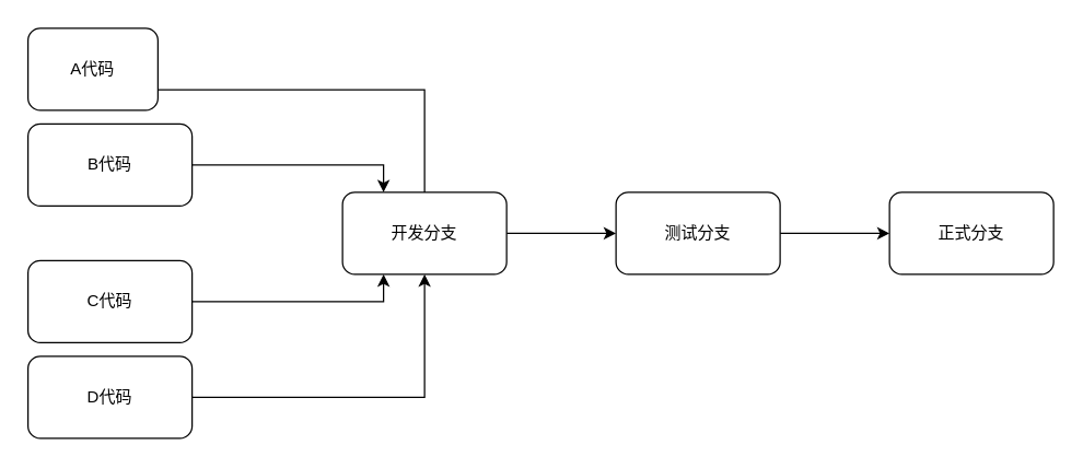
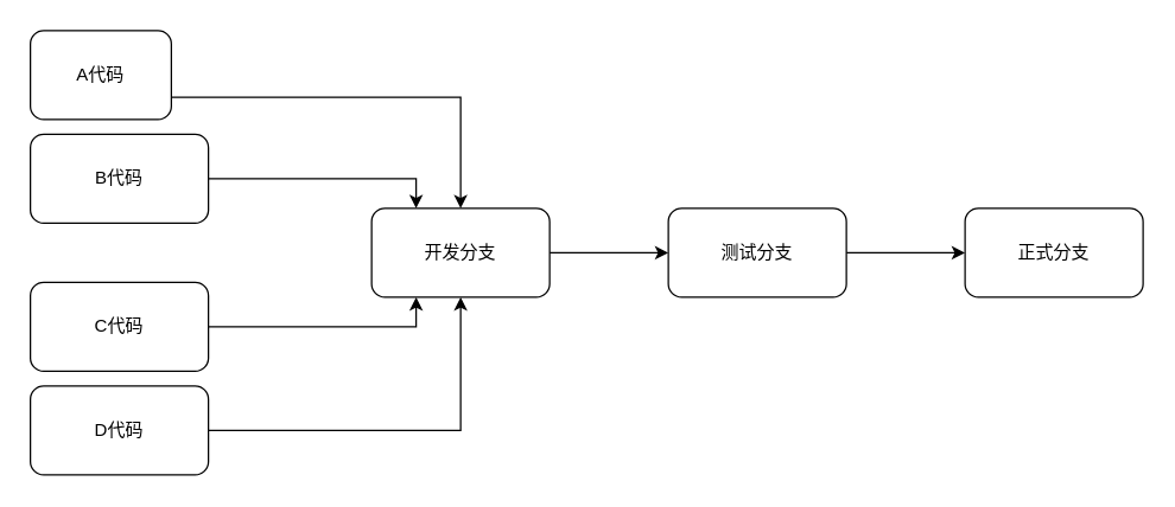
- <mxCell id="2" value="" style="edgeStyle=orthogonalEdgeStyle;rounded=0;orthogonalLoop=1;jettySize=auto;html=1;exitX=1;exitY=0.75;exitDx=0;exitDy=0;endArrow=none;" parent="1" target="4" edge="1" source="8"><mxGeometry relative="1" as="geometry"><mxPoint x="160" y="170" as="sourcePoint" /></mxGeometry></mxCell>
+ <mxCell id="2" value="" style="edgeStyle=orthogonalEdgeStyle;rounded=0;orthogonalLoop=1;jettySize=auto;html=1;exitX=1;exitY=0.75;exitDx=0;exitDy=0;" parent="1" target="4" edge="1" source="8"><mxGeometry relative="1" as="geometry"><mxPoint x="160" y="170" as="sourcePoint" /></mxGeometry></mxCell>
